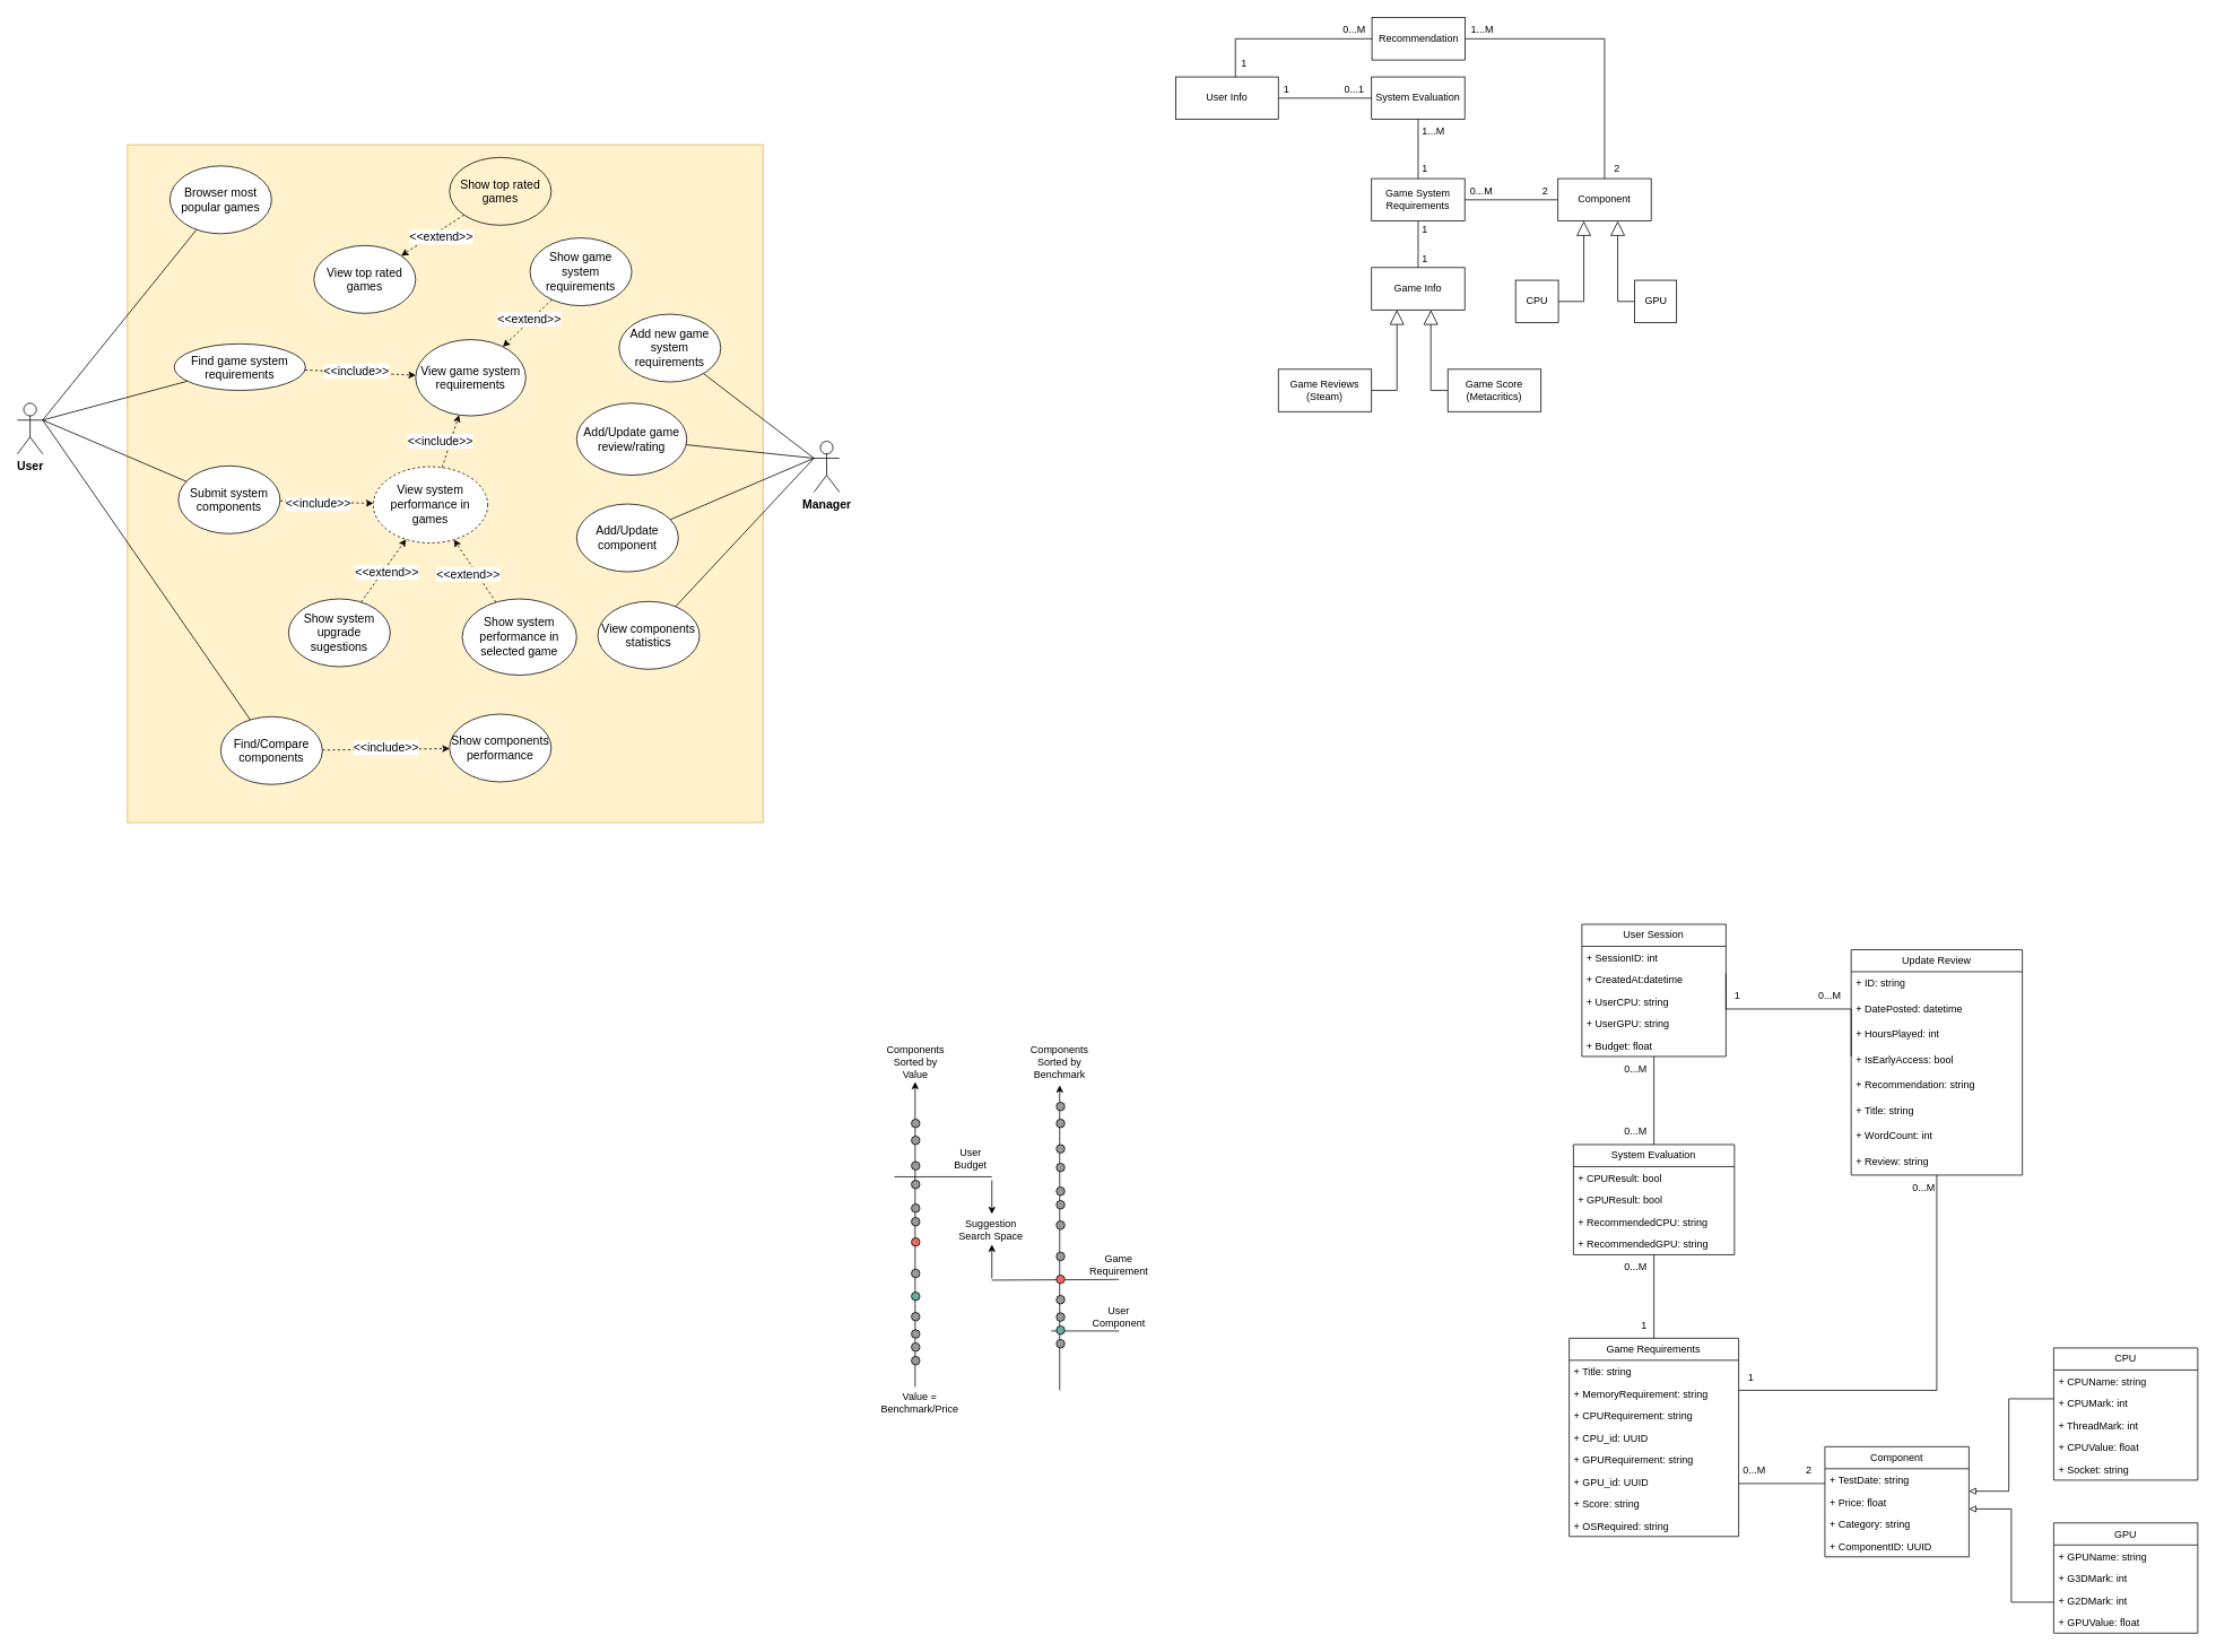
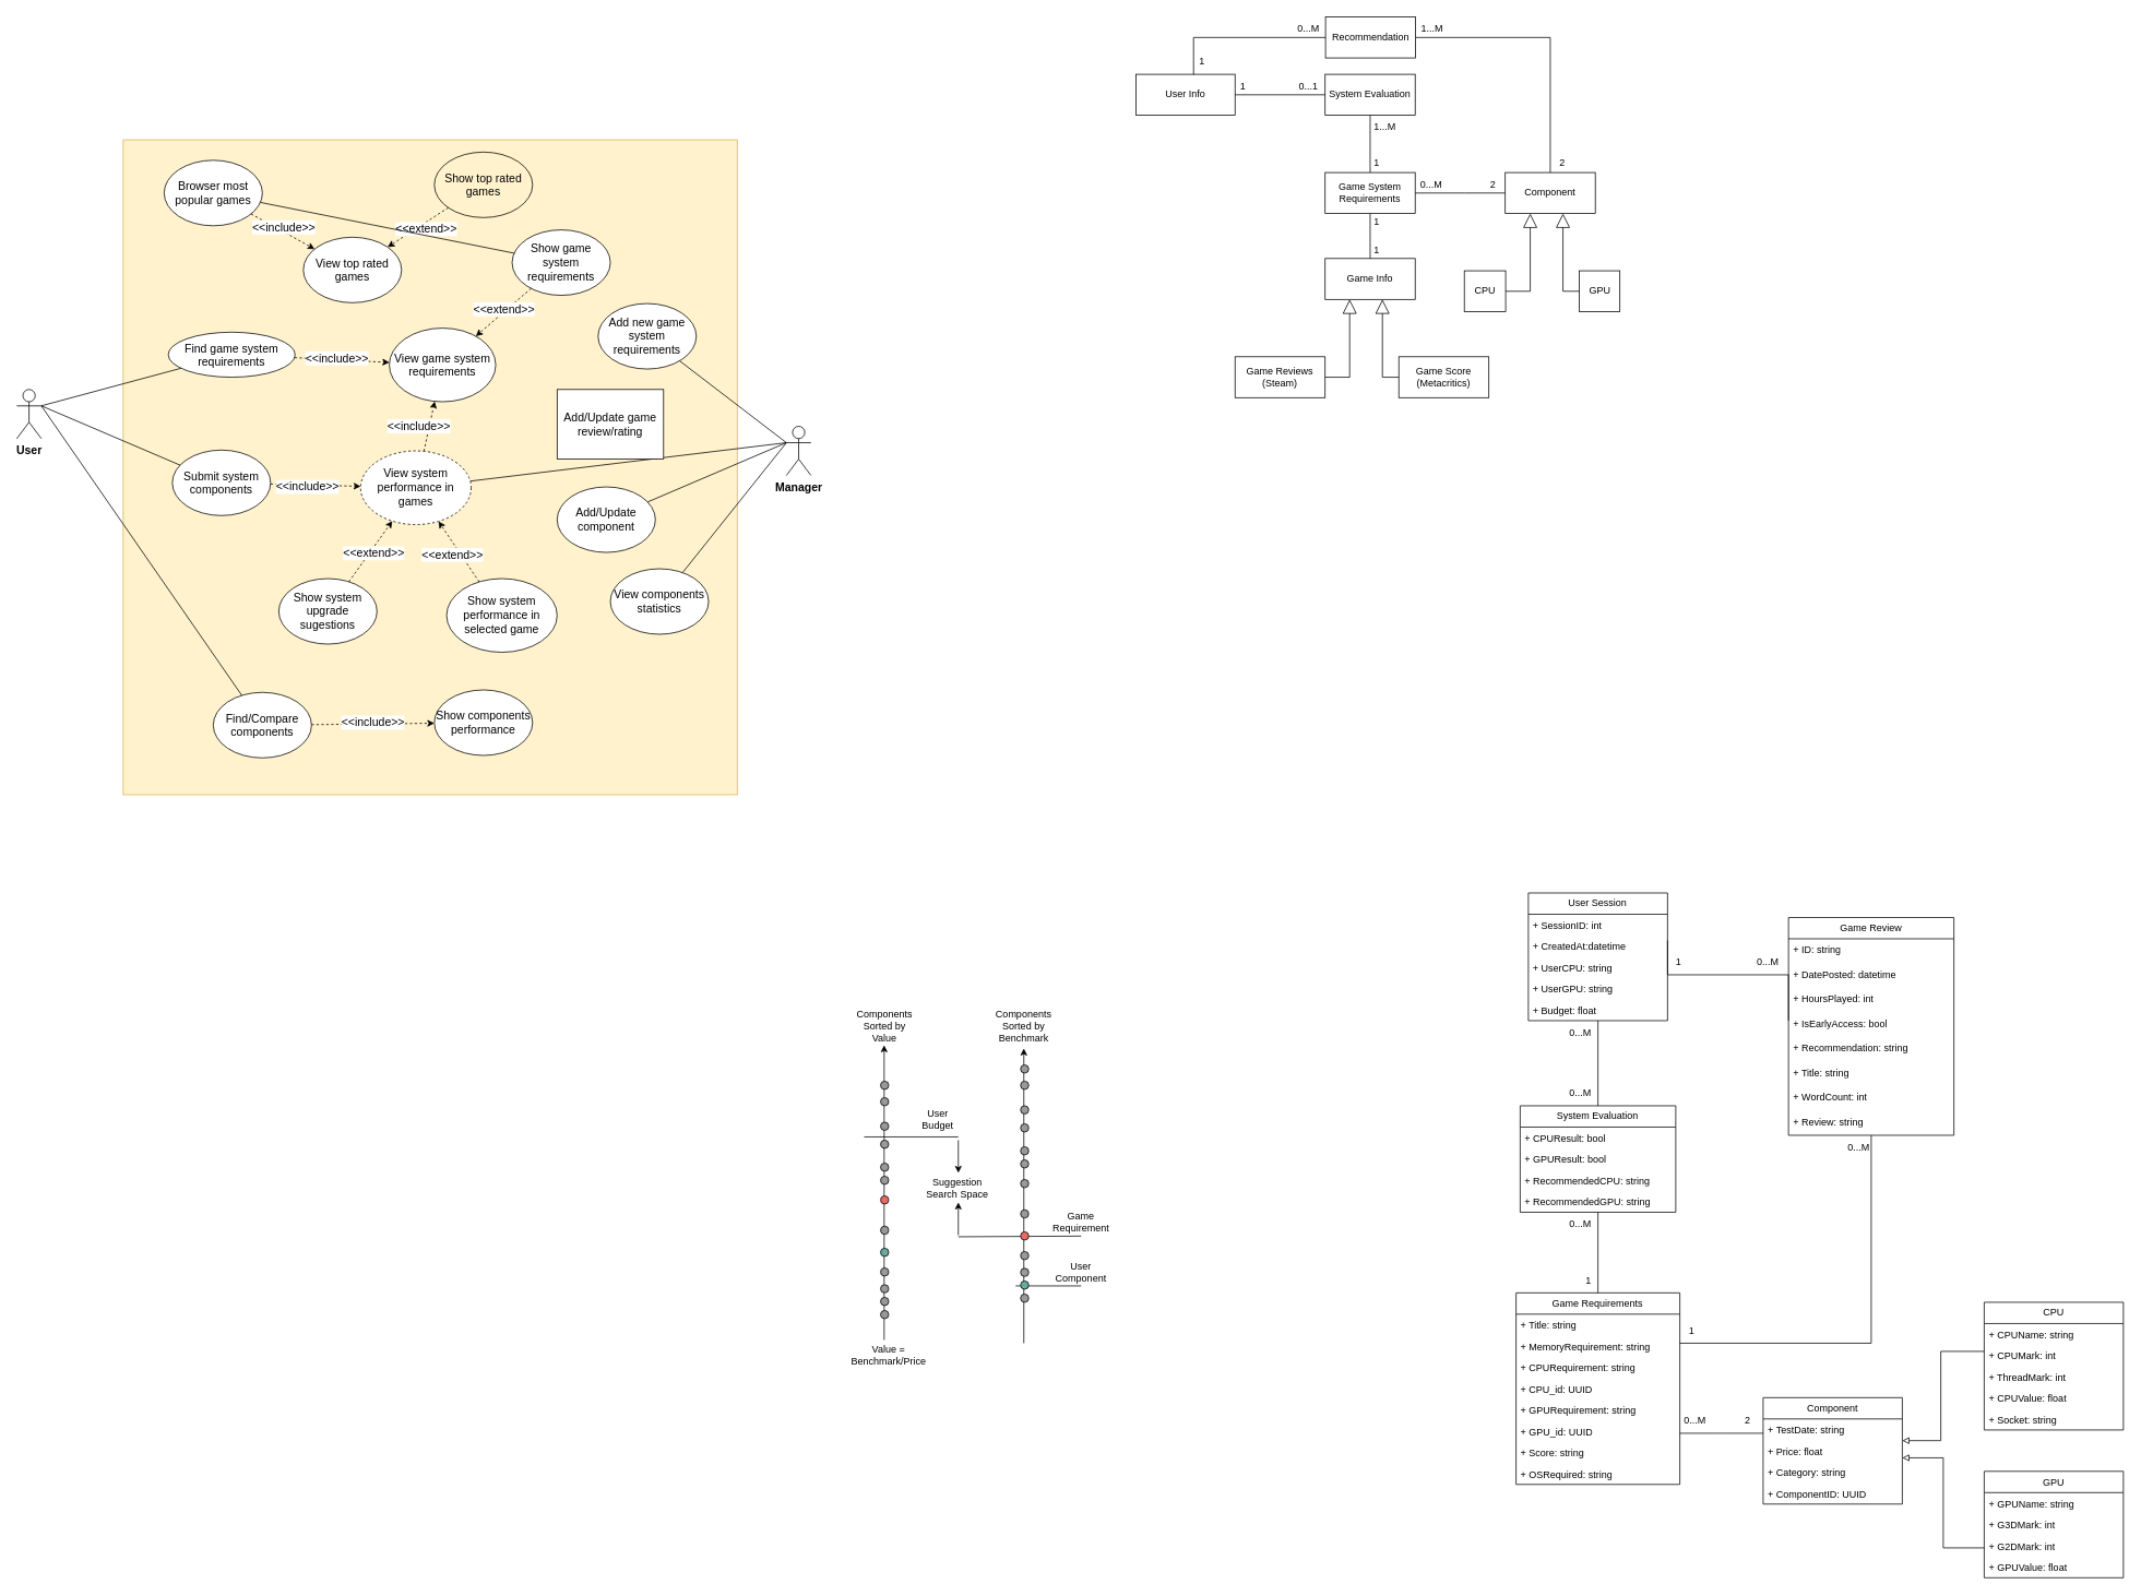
+ <mxCell id="6" style="rounded=0;orthogonalLoop=1;jettySize=auto;html=1;dashed=1;" parent="1" source="8" target="9" edge="1"><mxGeometry relative="1" as="geometry" /></mxCell>
+ <mxCell id="7" value="&amp;lt;&amp;lt;include&amp;gt;&amp;gt;" style="edgeLabel;html=1;align=center;verticalAlign=middle;resizable=0;points=[];fontSize=14;" parent="6" connectable="0" vertex="1"><mxGeometry x="0.226" y="2" relative="1" as="geometry"><mxPoint x="-9" y="-8" as="offset" /></mxGeometry></mxCell>
- <mxCell id="48" style="rounded=0;orthogonalLoop=1;jettySize=auto;html=1;endArrow=none;endFill=0;entryX=1;entryY=0.333;entryDx=0;entryDy=0;entryPerimeter=0;" parent="1" source="8" target="3" edge="1"><mxGeometry relative="1" as="geometry"><mxPoint x="913" y="485" as="sourcePoint" /><mxPoint x="728" y="515" as="targetPoint" /></mxGeometry></mxCell>
+ <mxCell id="48" style="rounded=0;orthogonalLoop=1;jettySize=auto;html=1;endArrow=none;endFill=0;" parent="1" source="8" target="12" edge="1"><mxGeometry relative="1" as="geometry"><mxPoint x="913" y="485" as="sourcePoint" /><mxPoint x="728" y="515" as="targetPoint" /></mxGeometry></mxCell>
- <mxCell id="11" value="View game system requirements" style="ellipse;whiteSpace=wrap;html=1;fontSize=14;" parent="1" vertex="1"><mxGeometry x="490" y="400" width="130" height="90" as="geometry" /></mxCell>
+ <mxCell id="11" value="View game system requirements" style="ellipse;whiteSpace=wrap;html=1;fontSize=14;" parent="1" vertex="1"><mxGeometry x="475" y="400" width="130" height="90" as="geometry" /></mxCell>
- <mxCell id="45" value="Add/Update game review/rating" style="ellipse;whiteSpace=wrap;html=1;fontSize=14;" parent="1" vertex="1"><mxGeometry x="680" y="475" width="130" height="85" as="geometry" /></mxCell>
+ <mxCell id="45" value="Add/Update game review/rating" style="whiteSpace=wrap;html=1;fontSize=14;rounded=0;" parent="1" vertex="1"><mxGeometry x="680" y="475" width="130" height="85" as="geometry" /></mxCell>
- <mxCell id="4" style="rounded=0;orthogonalLoop=1;jettySize=auto;html=1;exitX=0;exitY=0.333;exitDx=0;exitDy=0;exitPerimeter=0;endArrow=none;endFill=0;" parent="1" source="5" target="45" edge="1"><mxGeometry relative="1" as="geometry" /></mxCell>
+ <mxCell id="4" style="rounded=0;orthogonalLoop=1;jettySize=auto;html=1;exitX=0;exitY=0.333;exitDx=0;exitDy=0;exitPerimeter=0;endArrow=none;endFill=0;" parent="1" source="5" target="23" edge="1"><mxGeometry relative="1" as="geometry" /></mxCell>
- <mxCell id="95" value="View components statistics" style="ellipse;whiteSpace=wrap;html=1;fontSize=14;" parent="1" vertex="1"><mxGeometry x="705" y="709" width="120" height="80" as="geometry" /></mxCell>
+ <mxCell id="95" value="View components statistics" style="ellipse;whiteSpace=wrap;html=1;fontSize=14;" parent="1" vertex="1"><mxGeometry x="745" y="694" width="120" height="80" as="geometry" /></mxCell>
- <mxCell id="74" value="Update Review" style="swimlane;fontStyle=0;childLayout=stackLayout;horizontal=1;startSize=26;fillColor=none;horizontalStack=0;resizeParent=1;resizeParentMax=0;resizeLast=0;collapsible=1;marginBottom=0;whiteSpace=wrap;html=1;" parent="1" vertex="1"><mxGeometry x="2184" y="1120" width="202" height="266" as="geometry" /></mxCell>
+ <mxCell id="74" value="Game Review" style="swimlane;fontStyle=0;childLayout=stackLayout;horizontal=1;startSize=26;fillColor=none;horizontalStack=0;resizeParent=1;resizeParentMax=0;resizeLast=0;collapsible=1;marginBottom=0;whiteSpace=wrap;html=1;" parent="1" vertex="1"><mxGeometry x="2184" y="1120" width="202" height="266" as="geometry" /></mxCell>
